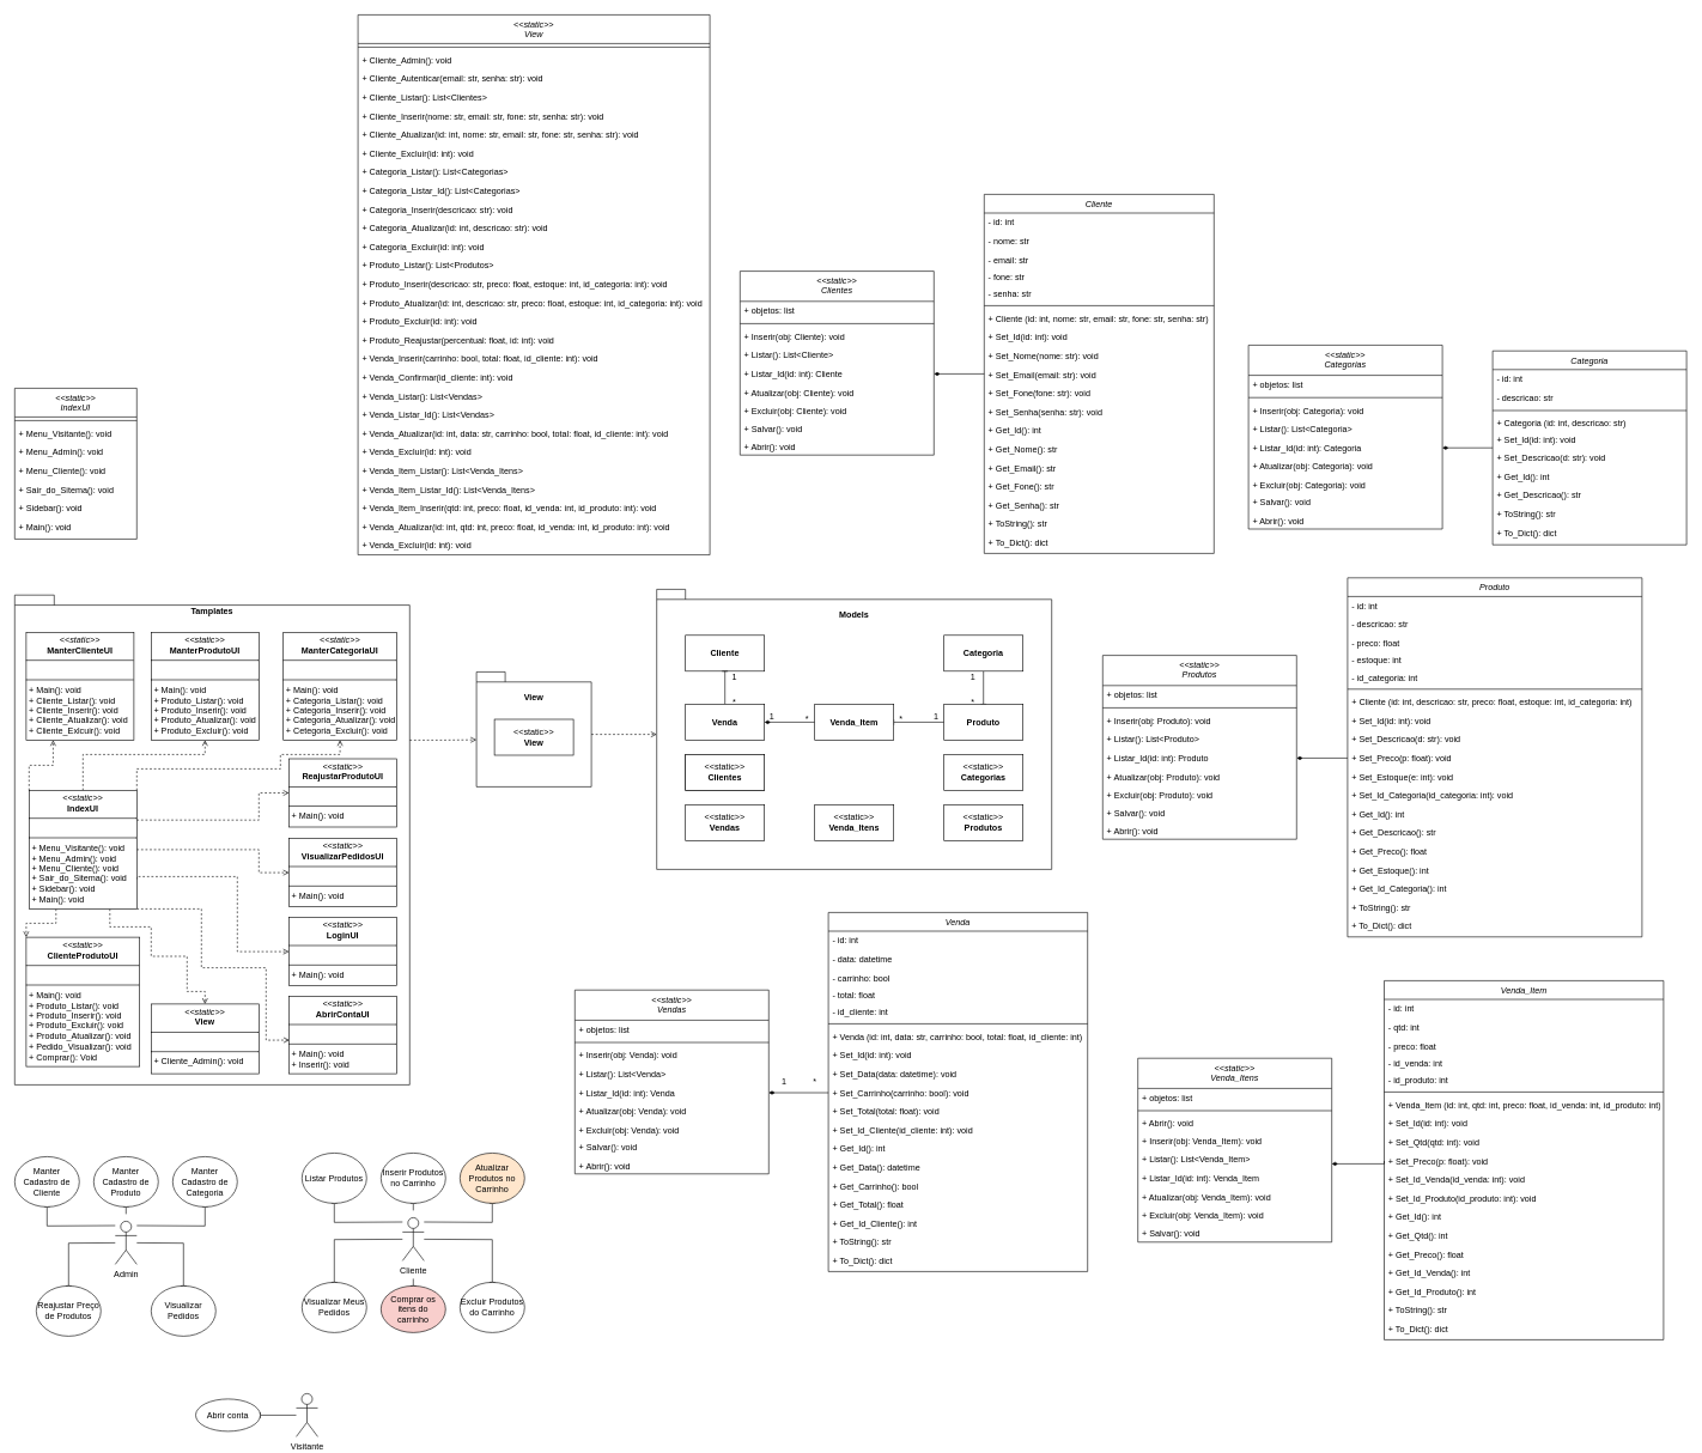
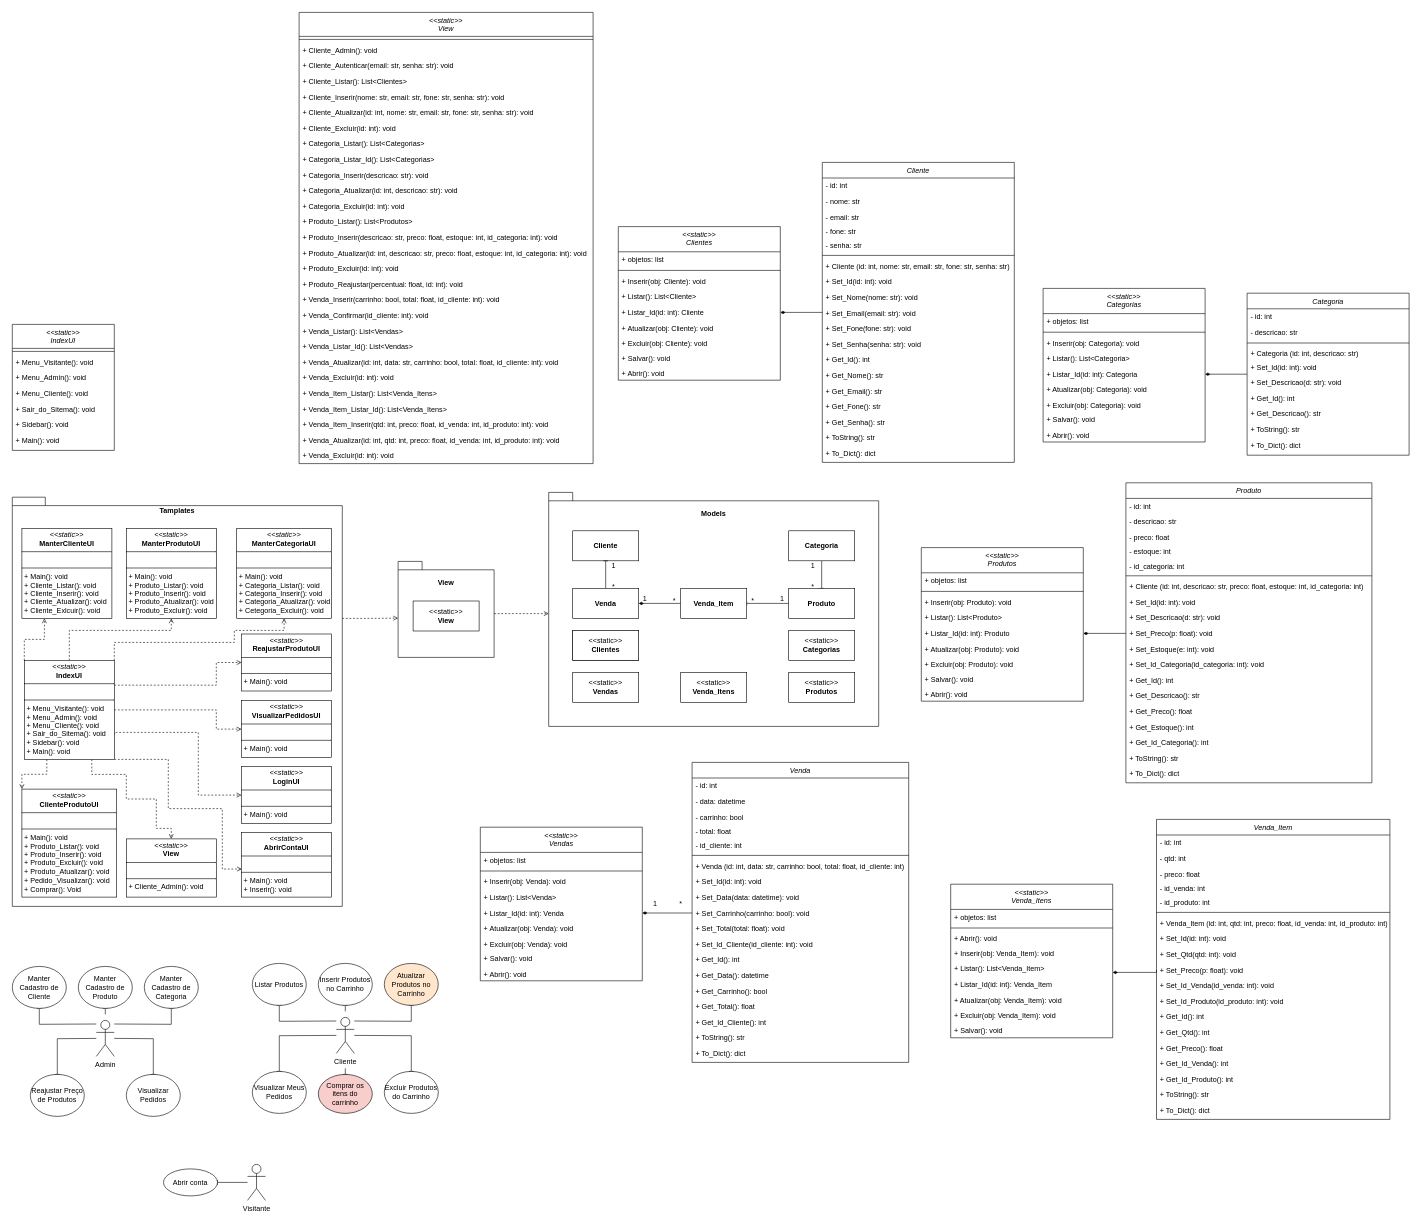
- <mxCell id="233" value="&lt;p style=&quot;margin:0px;margin-top:4px;text-align:center;&quot;&gt;&lt;i&gt;&amp;lt;&amp;lt;static&amp;gt;&amp;gt;&lt;/i&gt;&lt;br&gt;&lt;b&gt;ClienteProdutoUI&lt;/b&gt;&lt;/p&gt;&lt;hr size=&quot;1&quot; style=&quot;border-style:solid;&quot;&gt;&lt;p style=&quot;margin:0px;margin-left:4px;&quot;&gt;&lt;br&gt;&lt;/p&gt;&lt;hr size=&quot;1&quot; style=&quot;border-style:solid;&quot;&gt;&lt;p style=&quot;margin: 0px 0px 0px 4px;&quot;&gt;&lt;span style=&quot;text-wrap-mode: nowrap; background-color: initial;&quot;&gt;+ Main(): void&lt;/span&gt;&lt;/p&gt;&lt;p style=&quot;margin: 0px 0px 0px 4px;&quot;&gt;&lt;span style=&quot;text-wrap-mode: nowrap; background-color: initial;&quot;&gt;+ Produto_Listar(): void&lt;/span&gt;&lt;/p&gt;&lt;p style=&quot;margin: 0px 0px 0px 4px;&quot;&gt;&lt;span style=&quot;text-wrap-mode: nowrap; background-color: initial;&quot;&gt;+ Produto_Inserir(): void&lt;/span&gt;&lt;/p&gt;&lt;p style=&quot;margin: 0px 0px 0px 4px;&quot;&gt;&lt;span style=&quot;text-wrap-mode: nowrap; background-color: initial;&quot;&gt;+ Produto_Excluir(): void&lt;/span&gt;&lt;/p&gt;&lt;p style=&quot;margin: 0px 0px 0px 4px;&quot;&gt;&lt;span style=&quot;text-wrap-mode: nowrap;&quot;&gt;+ Produto_Atualizar(): void&lt;/span&gt;&lt;span style=&quot;text-wrap-mode: nowrap; background-color: initial;&quot;&gt;&lt;/span&gt;&lt;/p&gt;&lt;p style=&quot;margin: 0px 0px 0px 4px;&quot;&gt;&lt;span style=&quot;text-wrap-mode: nowrap;&quot;&gt;+ Pedido_Visualizar(): void&lt;/span&gt;&lt;/p&gt;&lt;p style=&quot;margin: 0px 0px 0px 4px;&quot;&gt;&lt;span style=&quot;text-wrap-mode: nowrap;&quot;&gt;+ Comprar(): Void&lt;/span&gt;&lt;/p&gt;" style="verticalAlign=top;align=left;overflow=fill;html=1;whiteSpace=wrap;" vertex="1" parent="1"><mxGeometry x="36" y="1304.5" width="158" height="180" as="geometry" /></mxCell>
+ <mxCell id="233" value="&lt;p style=&quot;margin:0px;margin-top:4px;text-align:center;&quot;&gt;&lt;i&gt;&amp;lt;&amp;lt;static&amp;gt;&amp;gt;&lt;/i&gt;&lt;br&gt;&lt;b&gt;ClienteProdutoUI&lt;/b&gt;&lt;/p&gt;&lt;hr size=&quot;1&quot; style=&quot;border-style:solid;&quot;&gt;&lt;p style=&quot;margin:0px;margin-left:4px;&quot;&gt;&lt;br&gt;&lt;/p&gt;&lt;hr size=&quot;1&quot; style=&quot;border-style:solid;&quot;&gt;&lt;p style=&quot;margin: 0px 0px 0px 4px;&quot;&gt;&lt;span style=&quot;text-wrap-mode: nowrap; background-color: initial;&quot;&gt;+ Main(): void&lt;/span&gt;&lt;/p&gt;&lt;p style=&quot;margin: 0px 0px 0px 4px;&quot;&gt;&lt;span style=&quot;text-wrap-mode: nowrap; background-color: initial;&quot;&gt;+ Produto_Listar(): void&lt;/span&gt;&lt;/p&gt;&lt;p style=&quot;margin: 0px 0px 0px 4px;&quot;&gt;&lt;span style=&quot;text-wrap-mode: nowrap; background-color: initial;&quot;&gt;+ Produto_Inserir(): void&lt;/span&gt;&lt;/p&gt;&lt;p style=&quot;margin: 0px 0px 0px 4px;&quot;&gt;&lt;span style=&quot;text-wrap-mode: nowrap; background-color: initial;&quot;&gt;+ Produto_Excluir(): void&lt;/span&gt;&lt;/p&gt;&lt;p style=&quot;margin: 0px 0px 0px 4px;&quot;&gt;&lt;span style=&quot;text-wrap-mode: nowrap;&quot;&gt;+ Produto_Atualizar(): void&lt;/span&gt;&lt;span style=&quot;text-wrap-mode: nowrap; background-color: initial;&quot;&gt;&lt;/span&gt;&lt;/p&gt;&lt;p style=&quot;margin: 0px 0px 0px 4px;&quot;&gt;&lt;span style=&quot;text-wrap-mode: nowrap;&quot;&gt;+ Pedido_Visualizar(): void&lt;/span&gt;&lt;/p&gt;&lt;p style=&quot;margin: 0px 0px 0px 4px;&quot;&gt;&lt;span style=&quot;text-wrap-mode: nowrap;&quot;&gt;+ Comprar(): Void&lt;/span&gt;&lt;/p&gt;" style="verticalAlign=top;align=left;overflow=fill;html=1;whiteSpace=wrap;" vertex="1" parent="1"><mxGeometry x="36" y="1314.5" width="158" height="180" as="geometry" /></mxCell>
